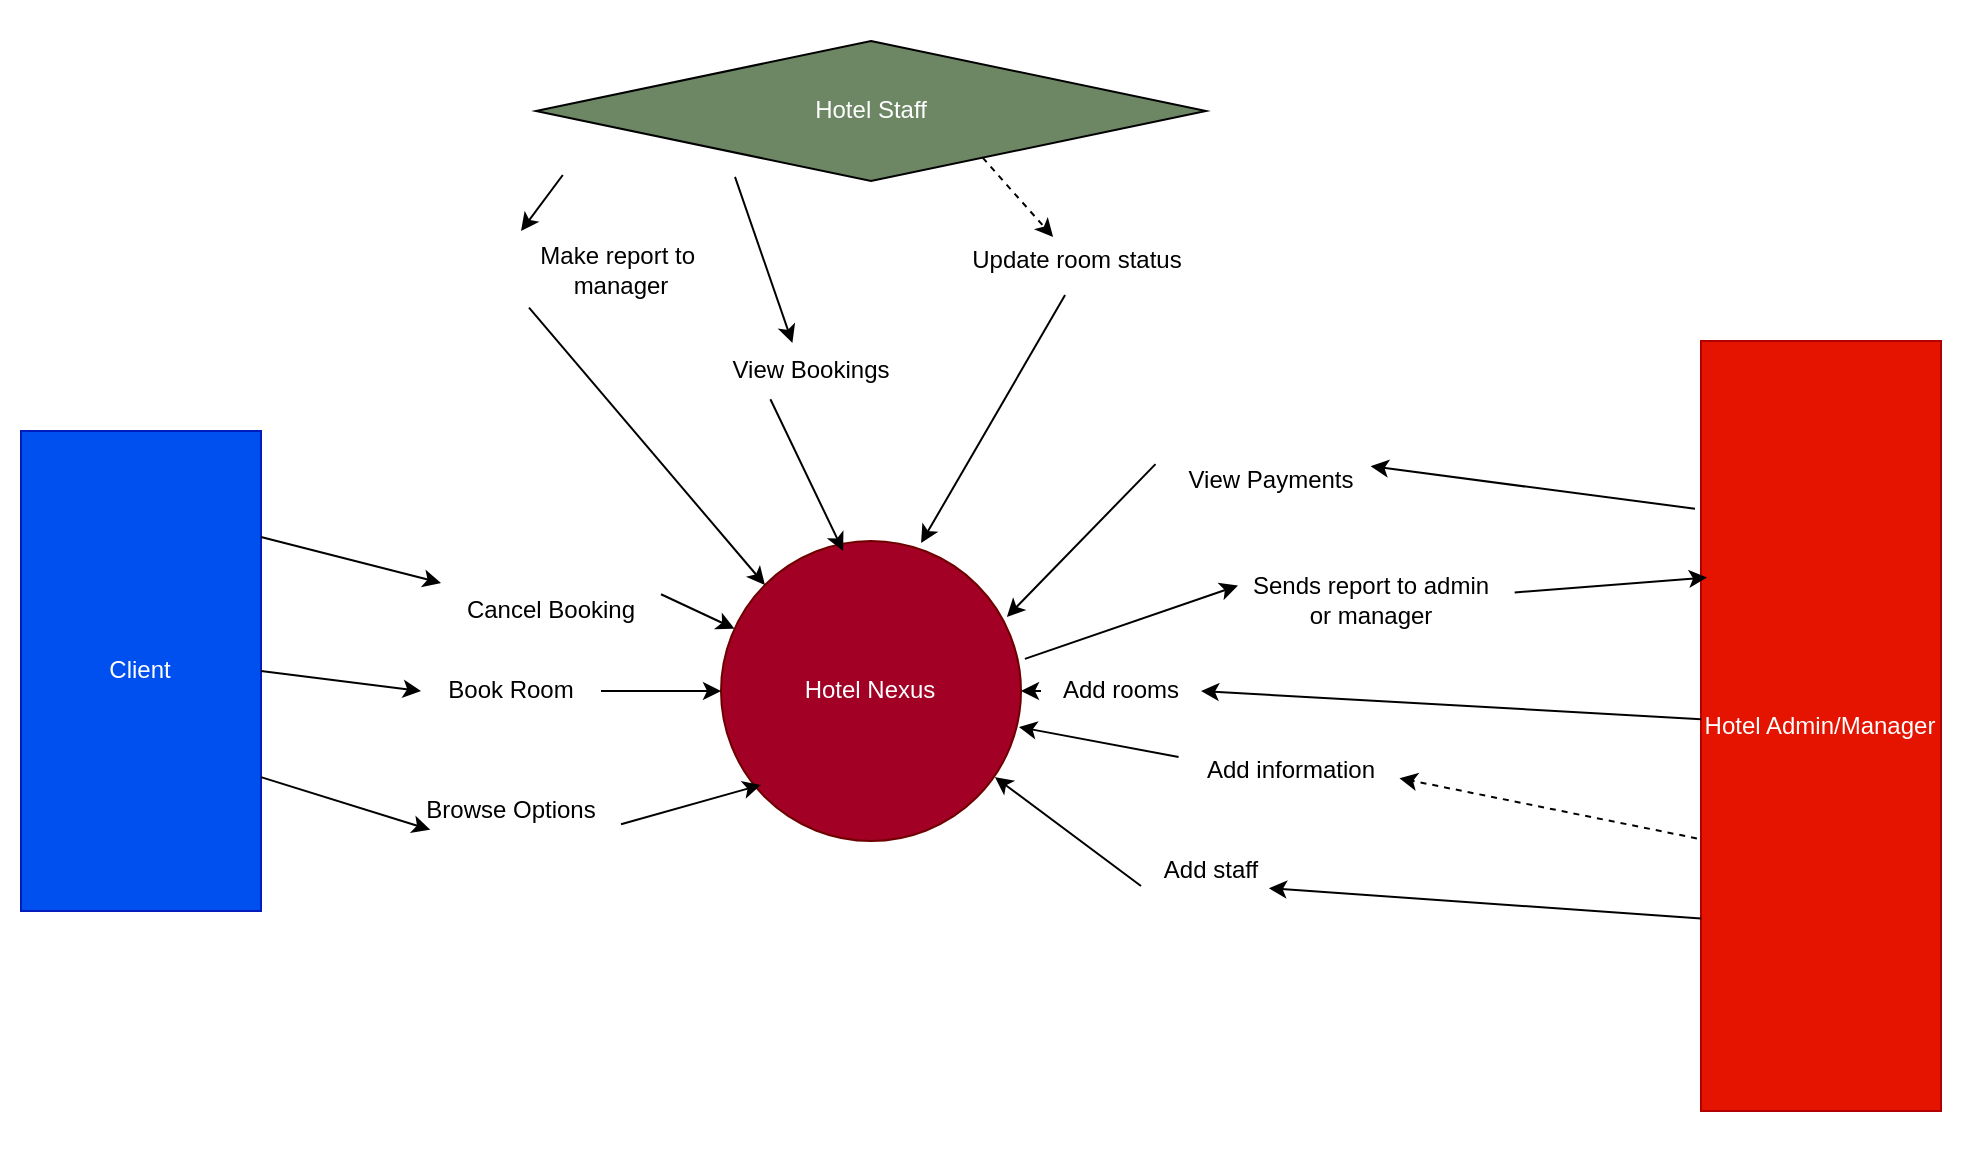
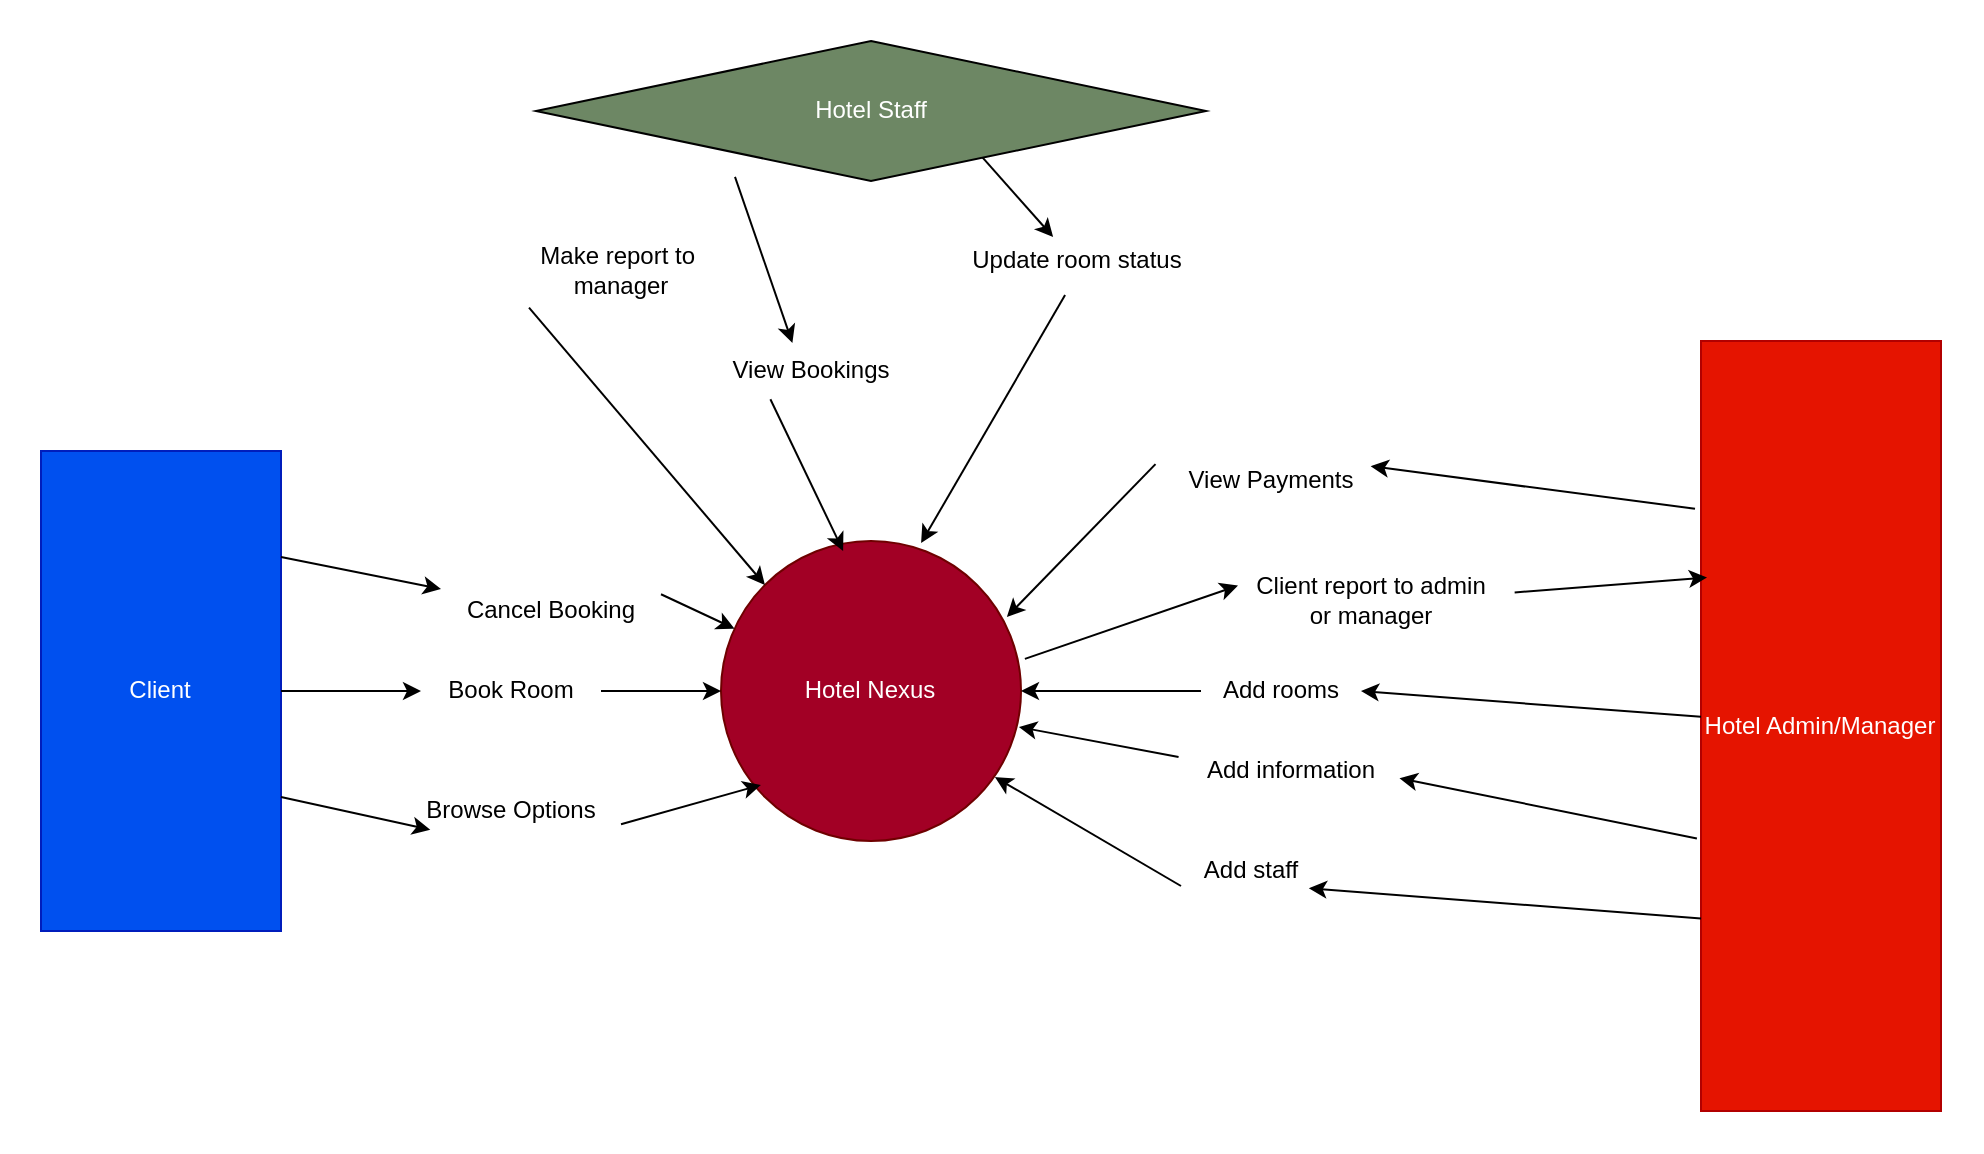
- <mxCell id="21" value="" style="endArrow=classic;html=1;rounded=0;entryX=0.412;entryY=0.1;entryDx=0;entryDy=0;entryPerimeter=0;exitX=0.75;exitY=1;exitDx=0;exitDy=0;dashed=1;" edge="1" parent="1" source="16" target="22"><mxGeometry width="50" height="50" relative="1" as="geometry"><mxPoint x="519" y="90" as="sourcePoint" /><mxPoint x="460" y="271" as="targetPoint" /></mxGeometry></mxCell>
+ <mxCell id="21" value="" style="endArrow=classic;html=1;rounded=0;entryX=0.412;entryY=0.1;entryDx=0;entryDy=0;entryPerimeter=0;exitX=0.75;exitY=1;exitDx=0;exitDy=0;" edge="1" parent="1" source="16" target="22"><mxGeometry width="50" height="50" relative="1" as="geometry"><mxPoint x="519" y="90" as="sourcePoint" /><mxPoint x="460" y="271" as="targetPoint" /></mxGeometry></mxCell>
- <mxCell id="34" value="" style="endArrow=classic;html=1;rounded=0;exitX=0.04;exitY=0.957;exitDx=0;exitDy=0;exitPerimeter=0;entryX=0;entryY=0;entryDx=0;entryDy=0;" edge="1" parent="1" source="16" target="35"><mxGeometry width="50" height="50" relative="1" as="geometry"><mxPoint x="281" y="87" as="sourcePoint" /><mxPoint x="382" y="292" as="targetPoint" /></mxGeometry></mxCell>
- <mxCell id="38" value="Sends report to admin&lt;div&gt;or manager&lt;/div&gt;" style="text;html=1;align=center;verticalAlign=middle;resizable=0;points=[];autosize=1;strokeColor=none;fillColor=none;" vertex="1" parent="1"><mxGeometry x="615" y="280" width="140" height="40" as="geometry" /></mxCell>
+ <mxCell id="38" value="Client report to admin&lt;div&gt;or manager&lt;/div&gt;" style="text;html=1;align=center;verticalAlign=middle;resizable=0;points=[];autosize=1;strokeColor=none;fillColor=none;" vertex="1" parent="1"><mxGeometry x="615" y="280" width="140" height="40" as="geometry" /></mxCell>
- <mxCell id="4" value="Client" style="rounded=0;whiteSpace=wrap;html=1;fillColor=#0050ef;fontColor=#ffffff;strokeColor=#001DBC;" vertex="1" parent="1"><mxGeometry x="10" y="215" width="120" height="240" as="geometry" /></mxCell>
+ <mxCell id="4" value="Client" style="rounded=0;whiteSpace=wrap;html=1;fillColor=#0050ef;fontColor=#ffffff;strokeColor=#001DBC;" vertex="1" parent="1"><mxGeometry x="20" y="225" width="120" height="240" as="geometry" /></mxCell>
- <mxCell id="12" value="Add rooms" style="text;html=1;align=center;verticalAlign=middle;resizable=0;points=[];autosize=1;strokeColor=none;fillColor=none;" vertex="1" parent="1"><mxGeometry x="520" y="330" width="80" height="30" as="geometry" /></mxCell>
+ <mxCell id="12" value="Add rooms" style="text;html=1;align=center;verticalAlign=middle;resizable=0;points=[];autosize=1;strokeColor=none;fillColor=none;" vertex="1" parent="1"><mxGeometry x="600" y="330" width="80" height="30" as="geometry" /></mxCell>
- <mxCell id="31" value="" style="endArrow=classic;html=1;rounded=0;entryX=0.993;entryY=0.62;entryDx=0;entryDy=0;entryPerimeter=0;exitX=-0.017;exitY=0.646;exitDx=0;exitDy=0;exitPerimeter=0;dashed=1;" edge="1" parent="1" source="3" target="32"><mxGeometry width="50" height="50" relative="1" as="geometry"><mxPoint x="728" y="396" as="sourcePoint" /><mxPoint x="509" y="363" as="targetPoint" /></mxGeometry></mxCell>
+ <mxCell id="31" value="" style="endArrow=classic;html=1;rounded=0;entryX=0.993;entryY=0.62;entryDx=0;entryDy=0;entryPerimeter=0;exitX=-0.017;exitY=0.646;exitDx=0;exitDy=0;exitPerimeter=0;" edge="1" parent="1" source="3" target="32"><mxGeometry width="50" height="50" relative="1" as="geometry"><mxPoint x="728" y="396" as="sourcePoint" /><mxPoint x="509" y="363" as="targetPoint" /></mxGeometry></mxCell>
- <mxCell id="27" value="Add staff" style="text;html=1;align=center;verticalAlign=middle;resizable=0;points=[];autosize=1;strokeColor=none;fillColor=none;" vertex="1" parent="1"><mxGeometry x="570" y="420" width="70" height="30" as="geometry" /></mxCell>
+ <mxCell id="27" value="Add staff" style="text;html=1;align=center;verticalAlign=middle;resizable=0;points=[];autosize=1;strokeColor=none;fillColor=none;" vertex="1" parent="1"><mxGeometry x="590" y="420" width="70" height="30" as="geometry" /></mxCell>
